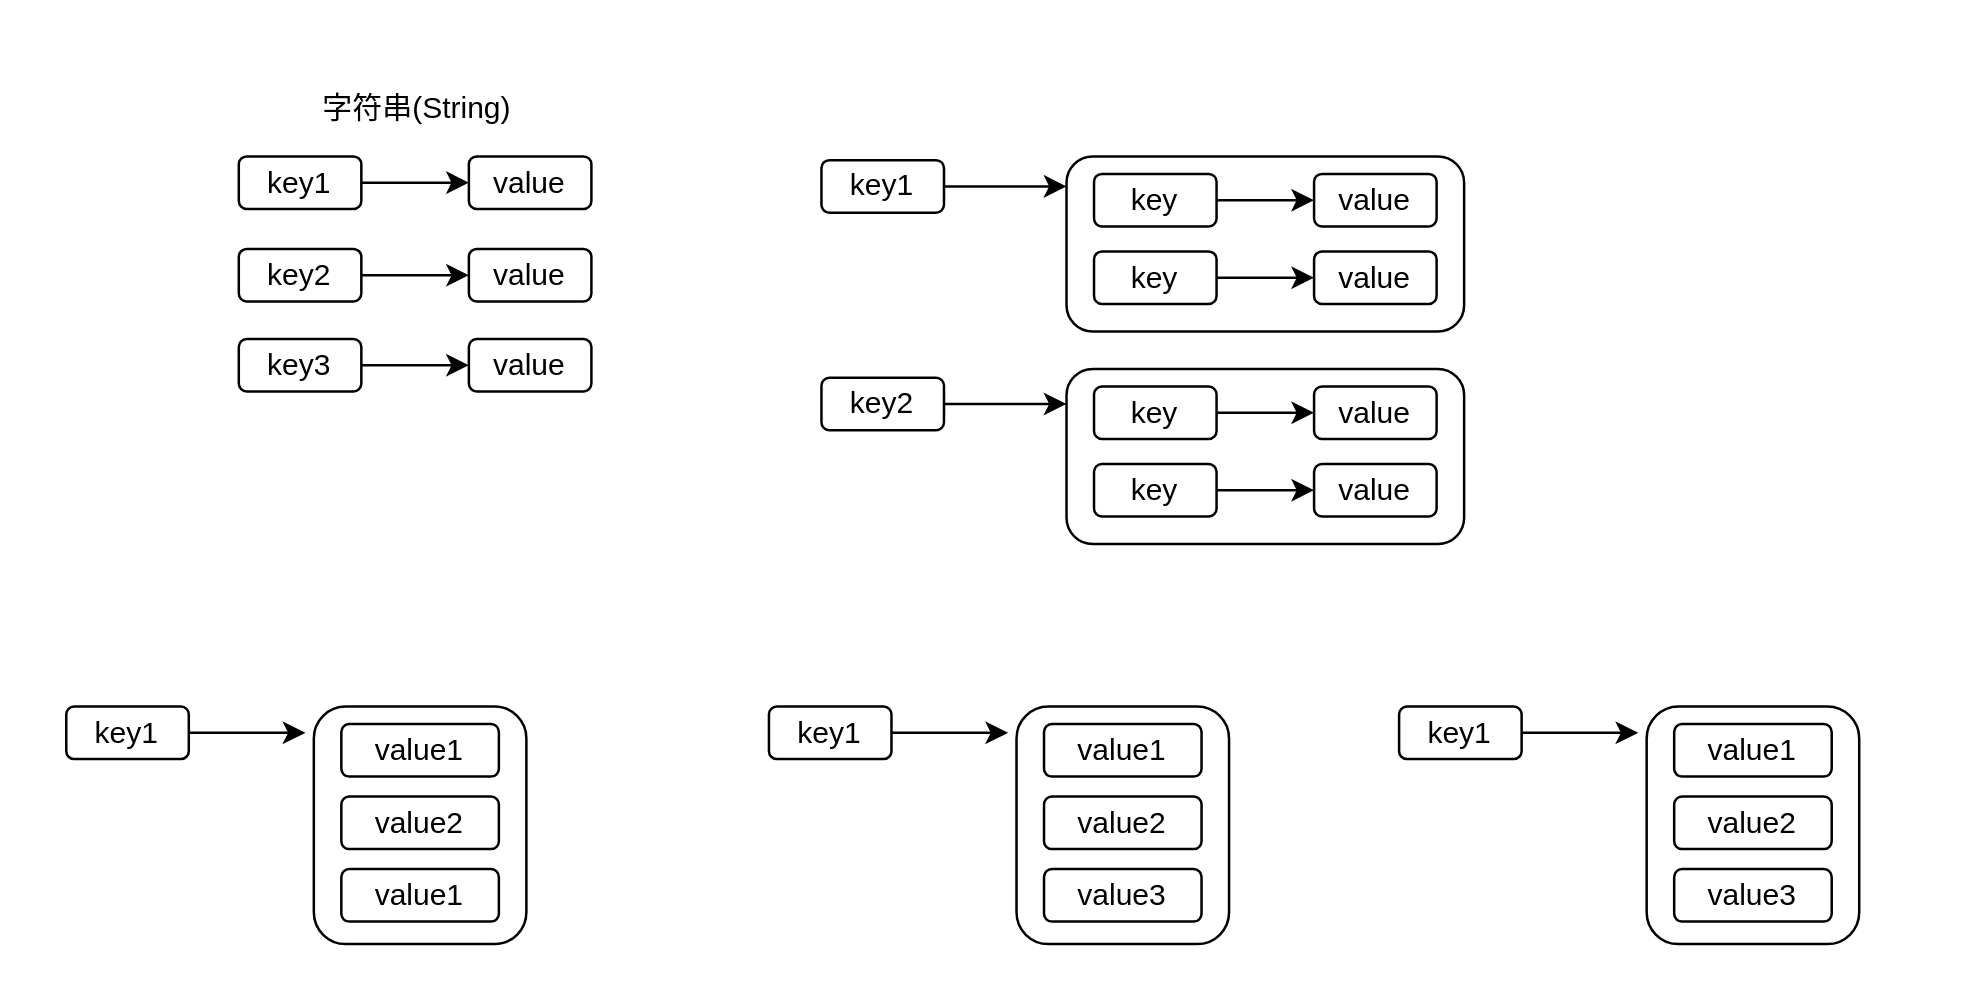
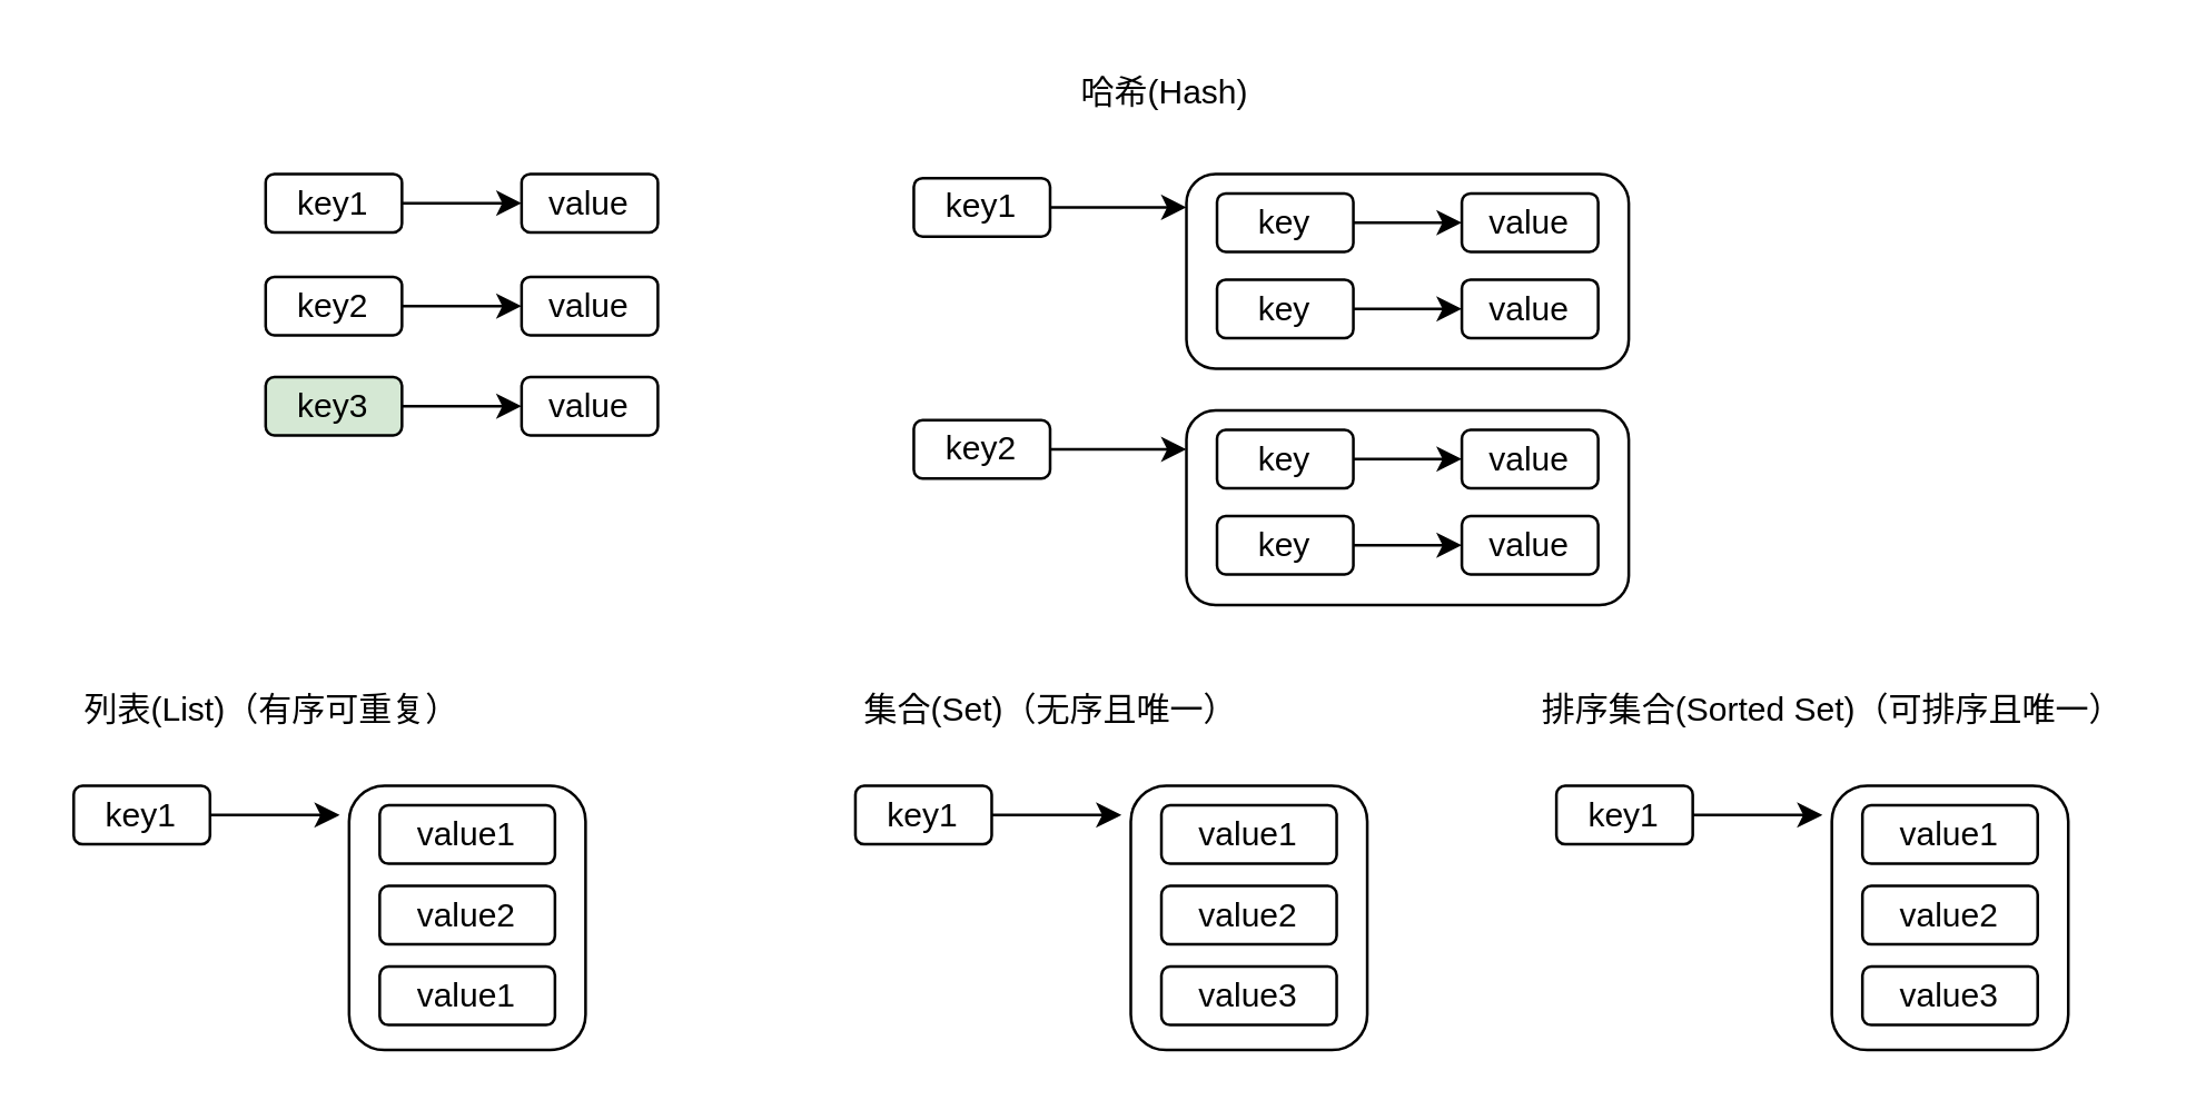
+ <mxCell id="12" value="哈希(Hash)" style="text;html=1;align=center;verticalAlign=middle;resizable=0;points=[];autosize=1;strokeColor=none;fillColor=none;" vertex="1" parent="1"><mxGeometry x="379" y="20" width="78" height="26" as="geometry" /></mxCell>
- <mxCell id="2" value="字符串(String)" style="text;html=1;align=center;verticalAlign=middle;resizable=0;points=[];autosize=1;strokeColor=none;fillColor=none;" vertex="1" parent="1"><mxGeometry x="119" width="93" height="26" as="geometry" y="30" /></mxCell>
- <mxCell id="10" value="key3" style="rounded=1;whiteSpace=wrap;html=1;" vertex="1" parent="1"><mxGeometry x="95" y="135" width="49" height="21" as="geometry" /></mxCell>
+ <mxCell id="10" value="key3" style="rounded=1;whiteSpace=wrap;html=1;fillColor=#d5e8d4;" vertex="1" parent="1"><mxGeometry x="95" y="135" width="49" height="21" as="geometry" /></mxCell>
+ <mxCell id="31" value="列表(List)（有序可重复）" style="text;html=1;align=center;verticalAlign=middle;resizable=0;points=[];autosize=1;strokeColor=none;fillColor=none;" vertex="1" parent="1"><mxGeometry x="20" y="242" width="153" height="26" as="geometry" /></mxCell>
+ <mxCell id="39" value="集合(Set)（无序且唯一）" style="text;html=1;align=center;verticalAlign=middle;resizable=0;points=[];autosize=1;strokeColor=none;fillColor=none;" vertex="1" parent="1"><mxGeometry x="301" y="242" width="152" height="26" as="geometry" /></mxCell>
+ <mxCell id="46" value="排序集合(Sorted Set)（可排序且唯一）" style="text;html=1;align=center;verticalAlign=middle;resizable=0;points=[];autosize=1;strokeColor=none;fillColor=none;" vertex="1" parent="1"><mxGeometry x="544" y="242" width="227" height="26" as="geometry" /></mxCell>
